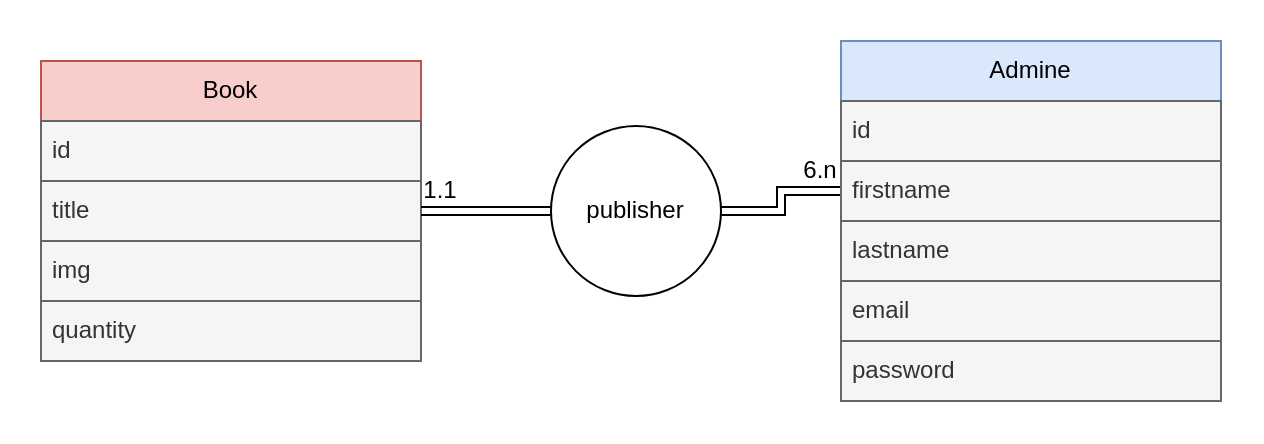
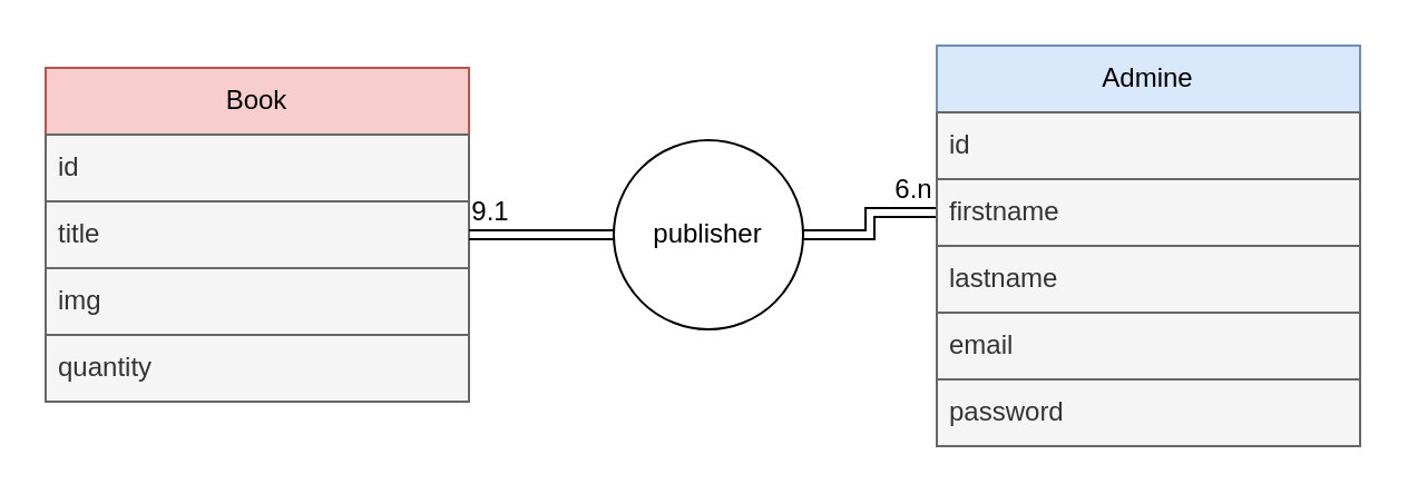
- <mxCell id="16" value="1.1" style="text;html=1;strokeColor=none;fillColor=none;align=center;verticalAlign=middle;whiteSpace=wrap;rounded=0;" vertex="1" parent="1"><mxGeometry x="190" y="80" width="60" height="30" as="geometry" /></mxCell>
+ <mxCell id="16" value="9.1" style="text;html=1;strokeColor=none;fillColor=none;align=center;verticalAlign=middle;whiteSpace=wrap;rounded=0;" vertex="1" parent="1"><mxGeometry x="190" y="80" width="60" height="30" as="geometry" /></mxCell>
